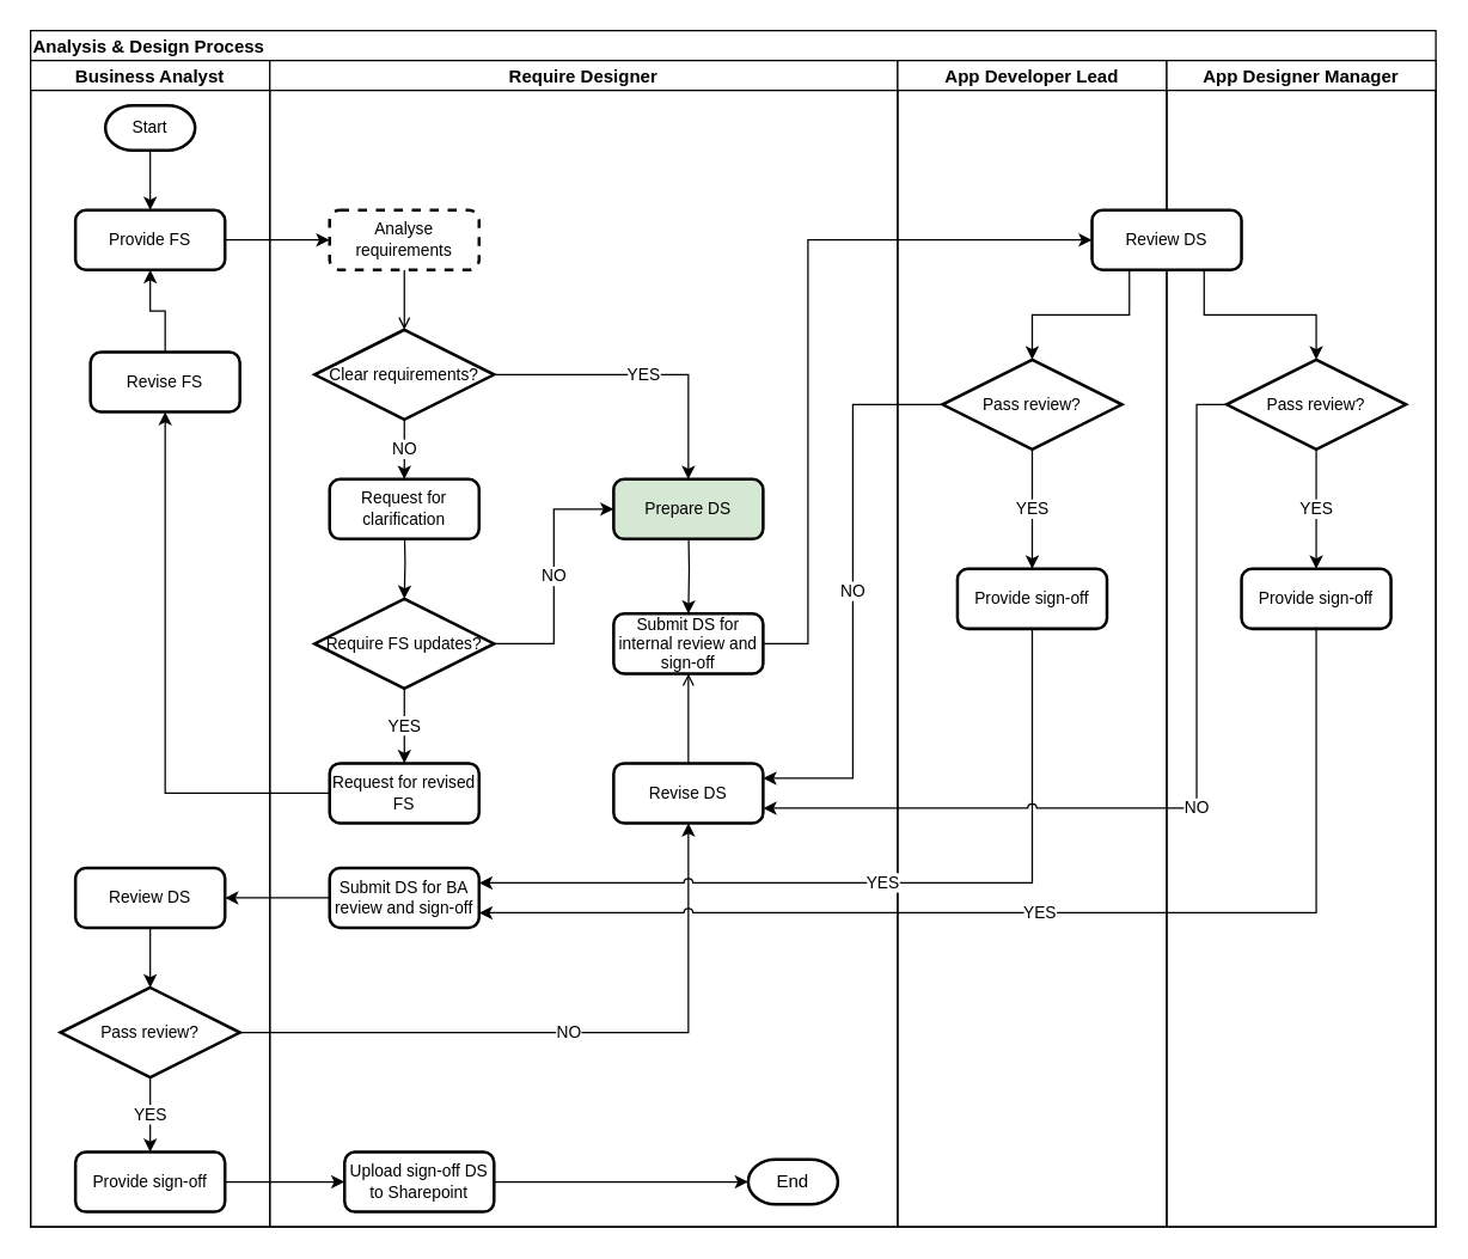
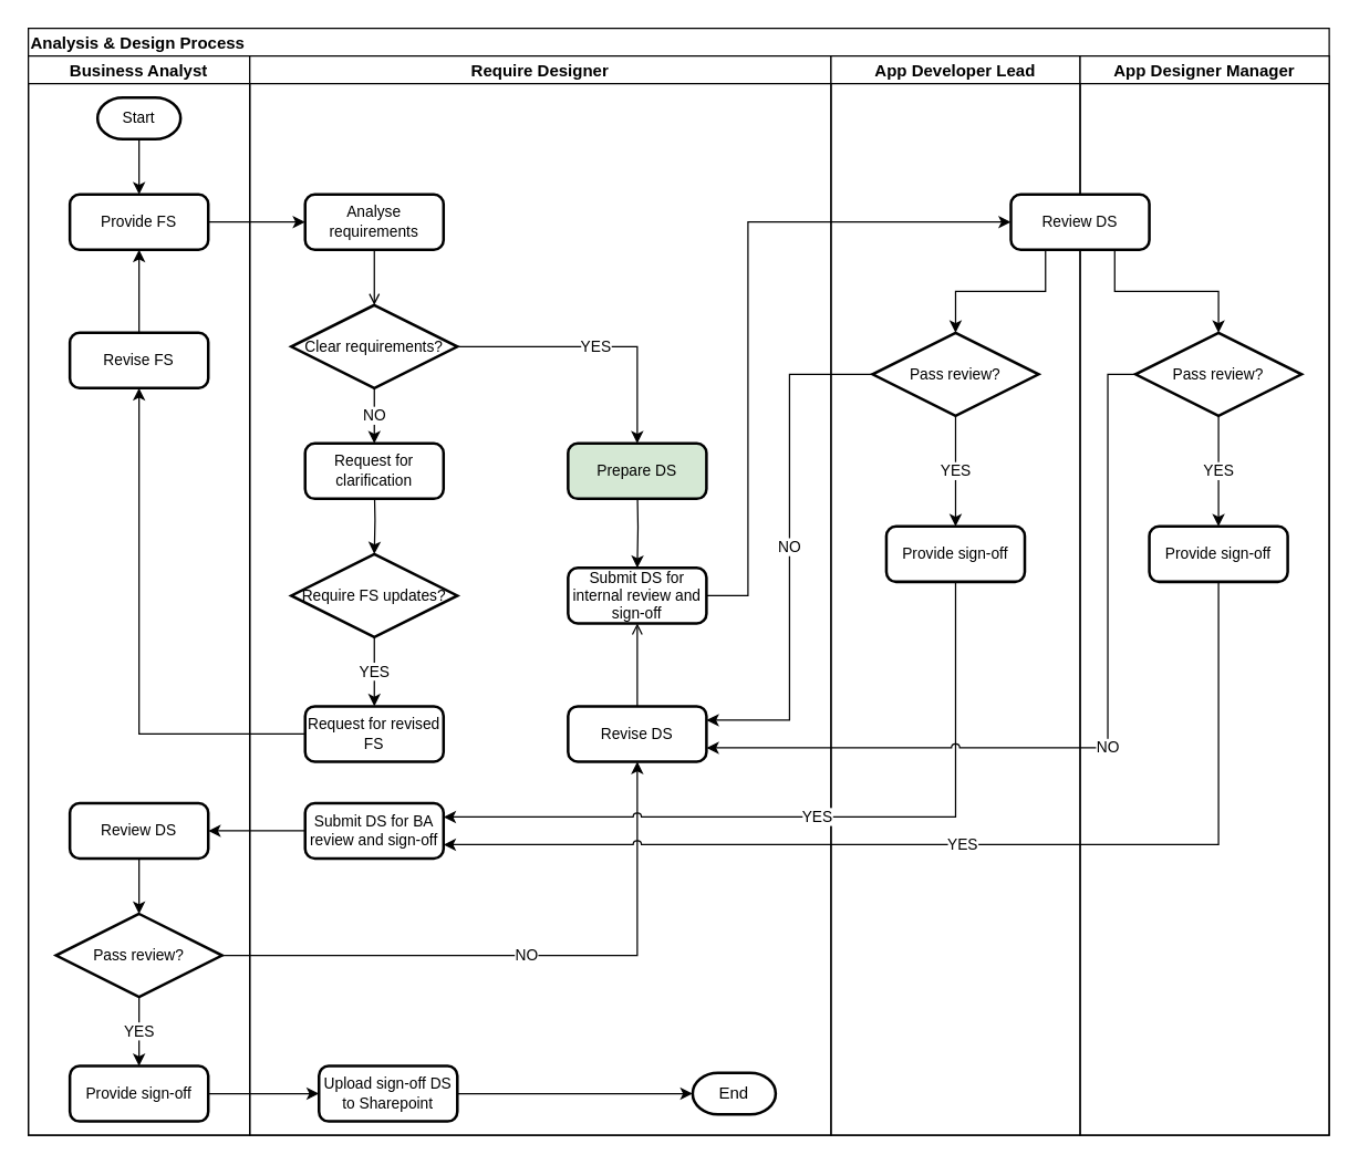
- <mxCell id="17" value="Analyse requirements" style="rounded=1;whiteSpace=wrap;html=1;absoluteArcSize=1;arcSize=14;strokeWidth=2;align=center;fontSize=11;dashed=1;" parent="15" vertex="1"><mxGeometry x="40" y="100" width="100" height="40" as="geometry" /></mxCell>
+ <mxCell id="17" value="Analyse requirements" style="rounded=1;whiteSpace=wrap;html=1;absoluteArcSize=1;arcSize=14;strokeWidth=2;align=center;fontSize=11;" parent="15" vertex="1"><mxGeometry x="40" y="100" width="100" height="40" as="geometry" /></mxCell>
- <mxCell id="8" value="Revise FS" style="rounded=1;whiteSpace=wrap;html=1;absoluteArcSize=1;arcSize=14;strokeWidth=2;align=center;fontSize=11;" parent="3" vertex="1"><mxGeometry x="40" y="195" width="100" height="40" as="geometry" /></mxCell>
+ <mxCell id="8" value="Revise FS" style="rounded=1;whiteSpace=wrap;html=1;absoluteArcSize=1;arcSize=14;strokeWidth=2;align=center;fontSize=11;" parent="3" vertex="1"><mxGeometry x="30" y="200" width="100" height="40" as="geometry" /></mxCell>
- <mxCell id="26" value="NO" style="edgeStyle=orthogonalEdgeStyle;rounded=0;orthogonalLoop=1;jettySize=auto;html=1;exitX=1;exitY=0.5;exitDx=0;exitDy=0;exitPerimeter=0;entryX=0;entryY=0.5;entryDx=0;entryDy=0;fontSize=11;" parent="15" source="27" target="22" edge="1"><mxGeometry relative="1" as="geometry" /></mxCell>
